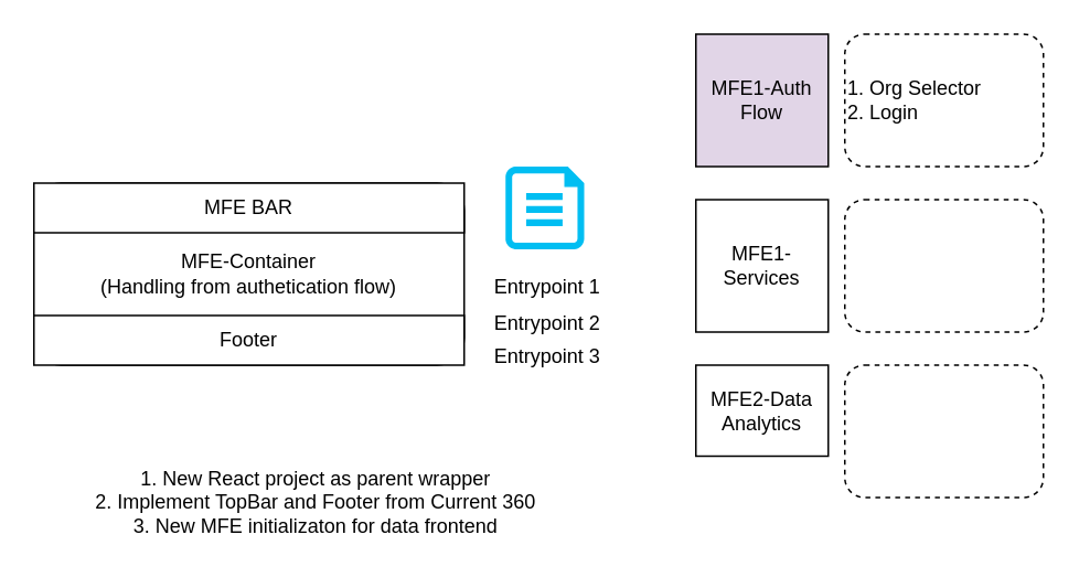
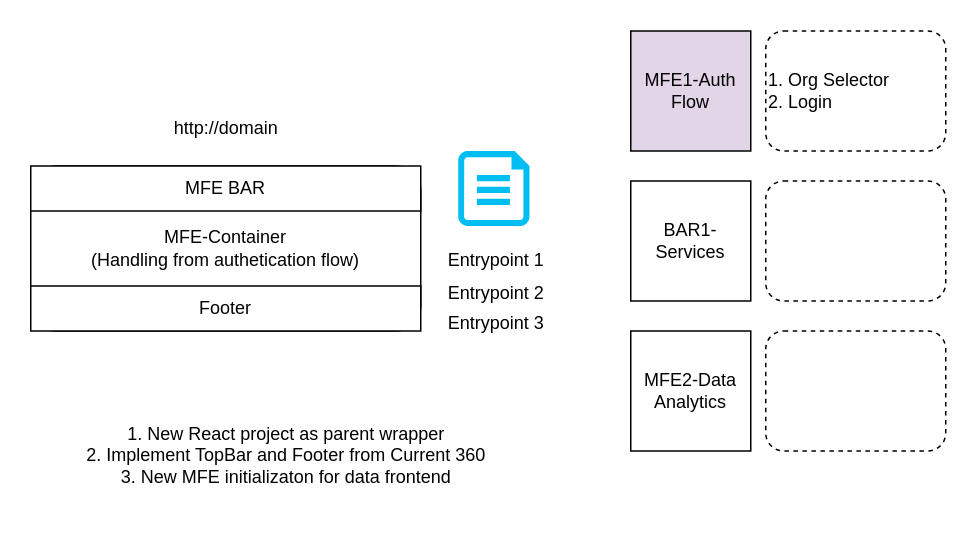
+ <mxCell id="13" value="http://domain" style="text;html=1;align=center;verticalAlign=middle;resizable=0;points=[];autosize=1;strokeColor=none;fillColor=none;" parent="1" vertex="1"><mxGeometry x="105" y="70" width="90" height="30" as="geometry" /></mxCell>
- <mxCell id="5" value="&lt;div&gt;MFE1-Services&lt;/div&gt;" style="whiteSpace=wrap;html=1;aspect=fixed;" parent="1" vertex="1"><mxGeometry x="420" y="120" width="80" height="80" as="geometry" /></mxCell>
+ <mxCell id="5" value="&lt;div&gt;BAR1-Services&lt;/div&gt;" style="whiteSpace=wrap;html=1;aspect=fixed;" parent="1" vertex="1"><mxGeometry x="420" y="120" width="80" height="80" as="geometry" /></mxCell>
- <mxCell id="6" value="&lt;div&gt;MFE2-Data Analytics&lt;br&gt;&lt;/div&gt;" style="whiteSpace=wrap;html=1;aspect=fixed;" parent="1" vertex="1"><mxGeometry x="420" y="220" width="80" height="55" as="geometry" /></mxCell>
+ <mxCell id="6" value="&lt;div&gt;MFE2-Data Analytics&lt;br&gt;&lt;/div&gt;" style="whiteSpace=wrap;html=1;aspect=fixed;" parent="1" vertex="1"><mxGeometry x="420" y="220" width="80" height="80" as="geometry" /></mxCell>
